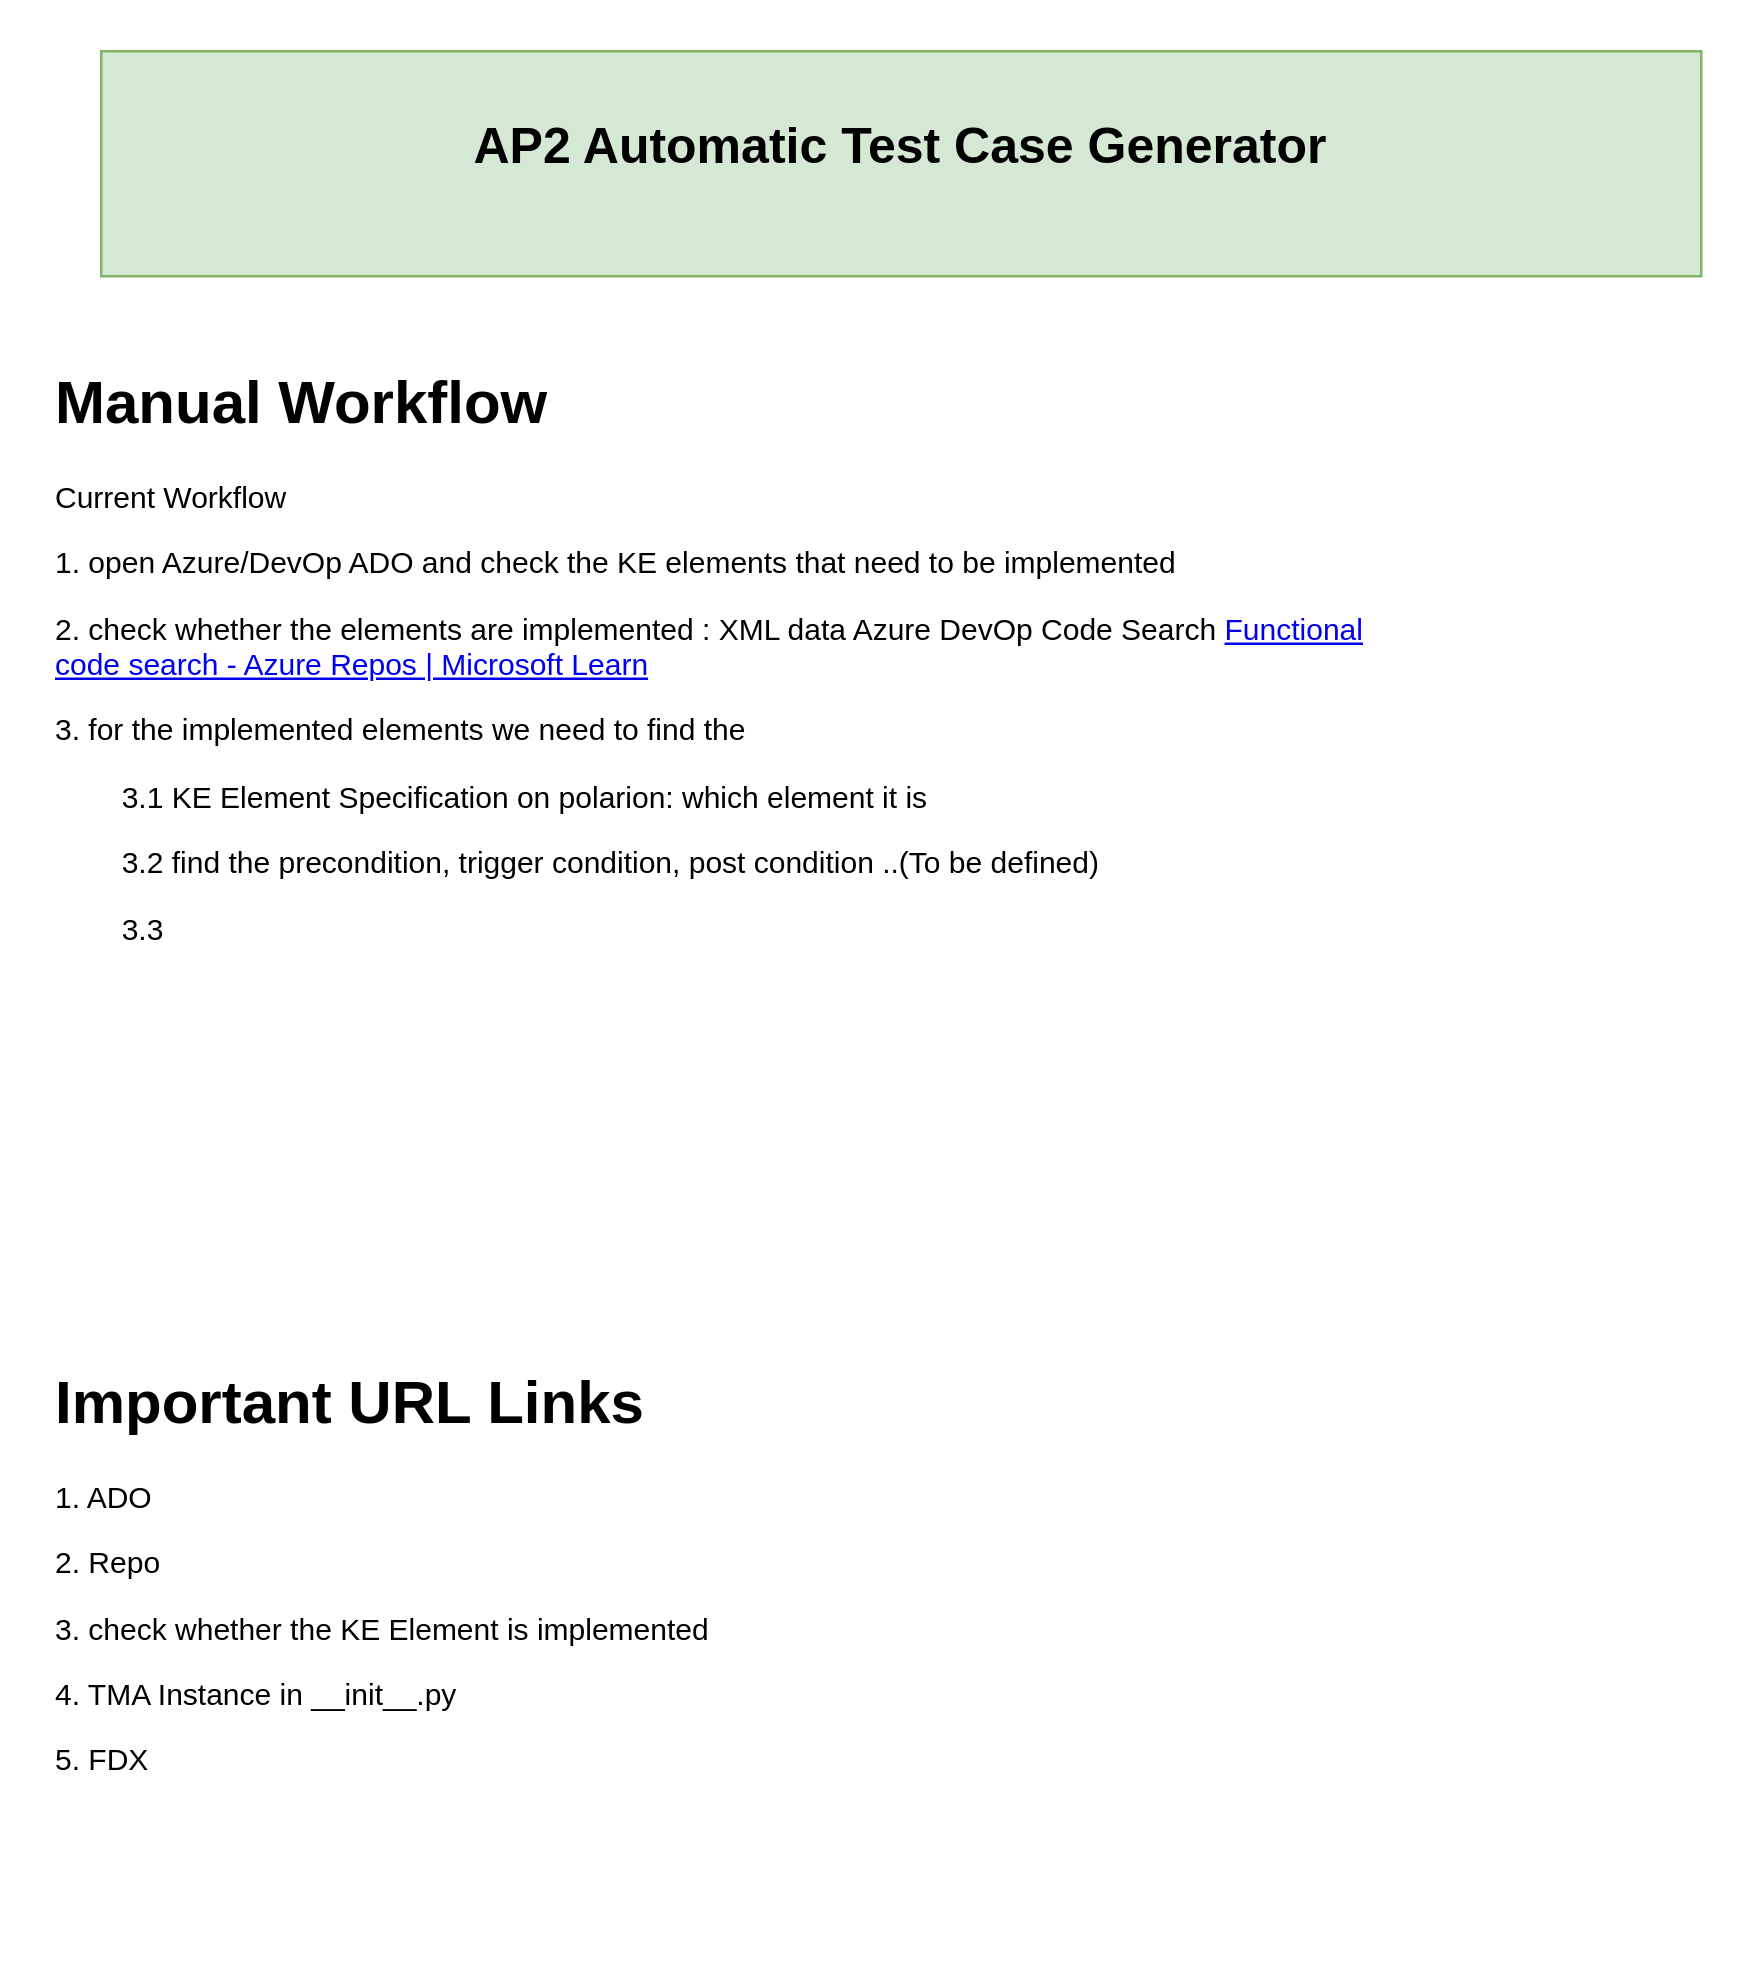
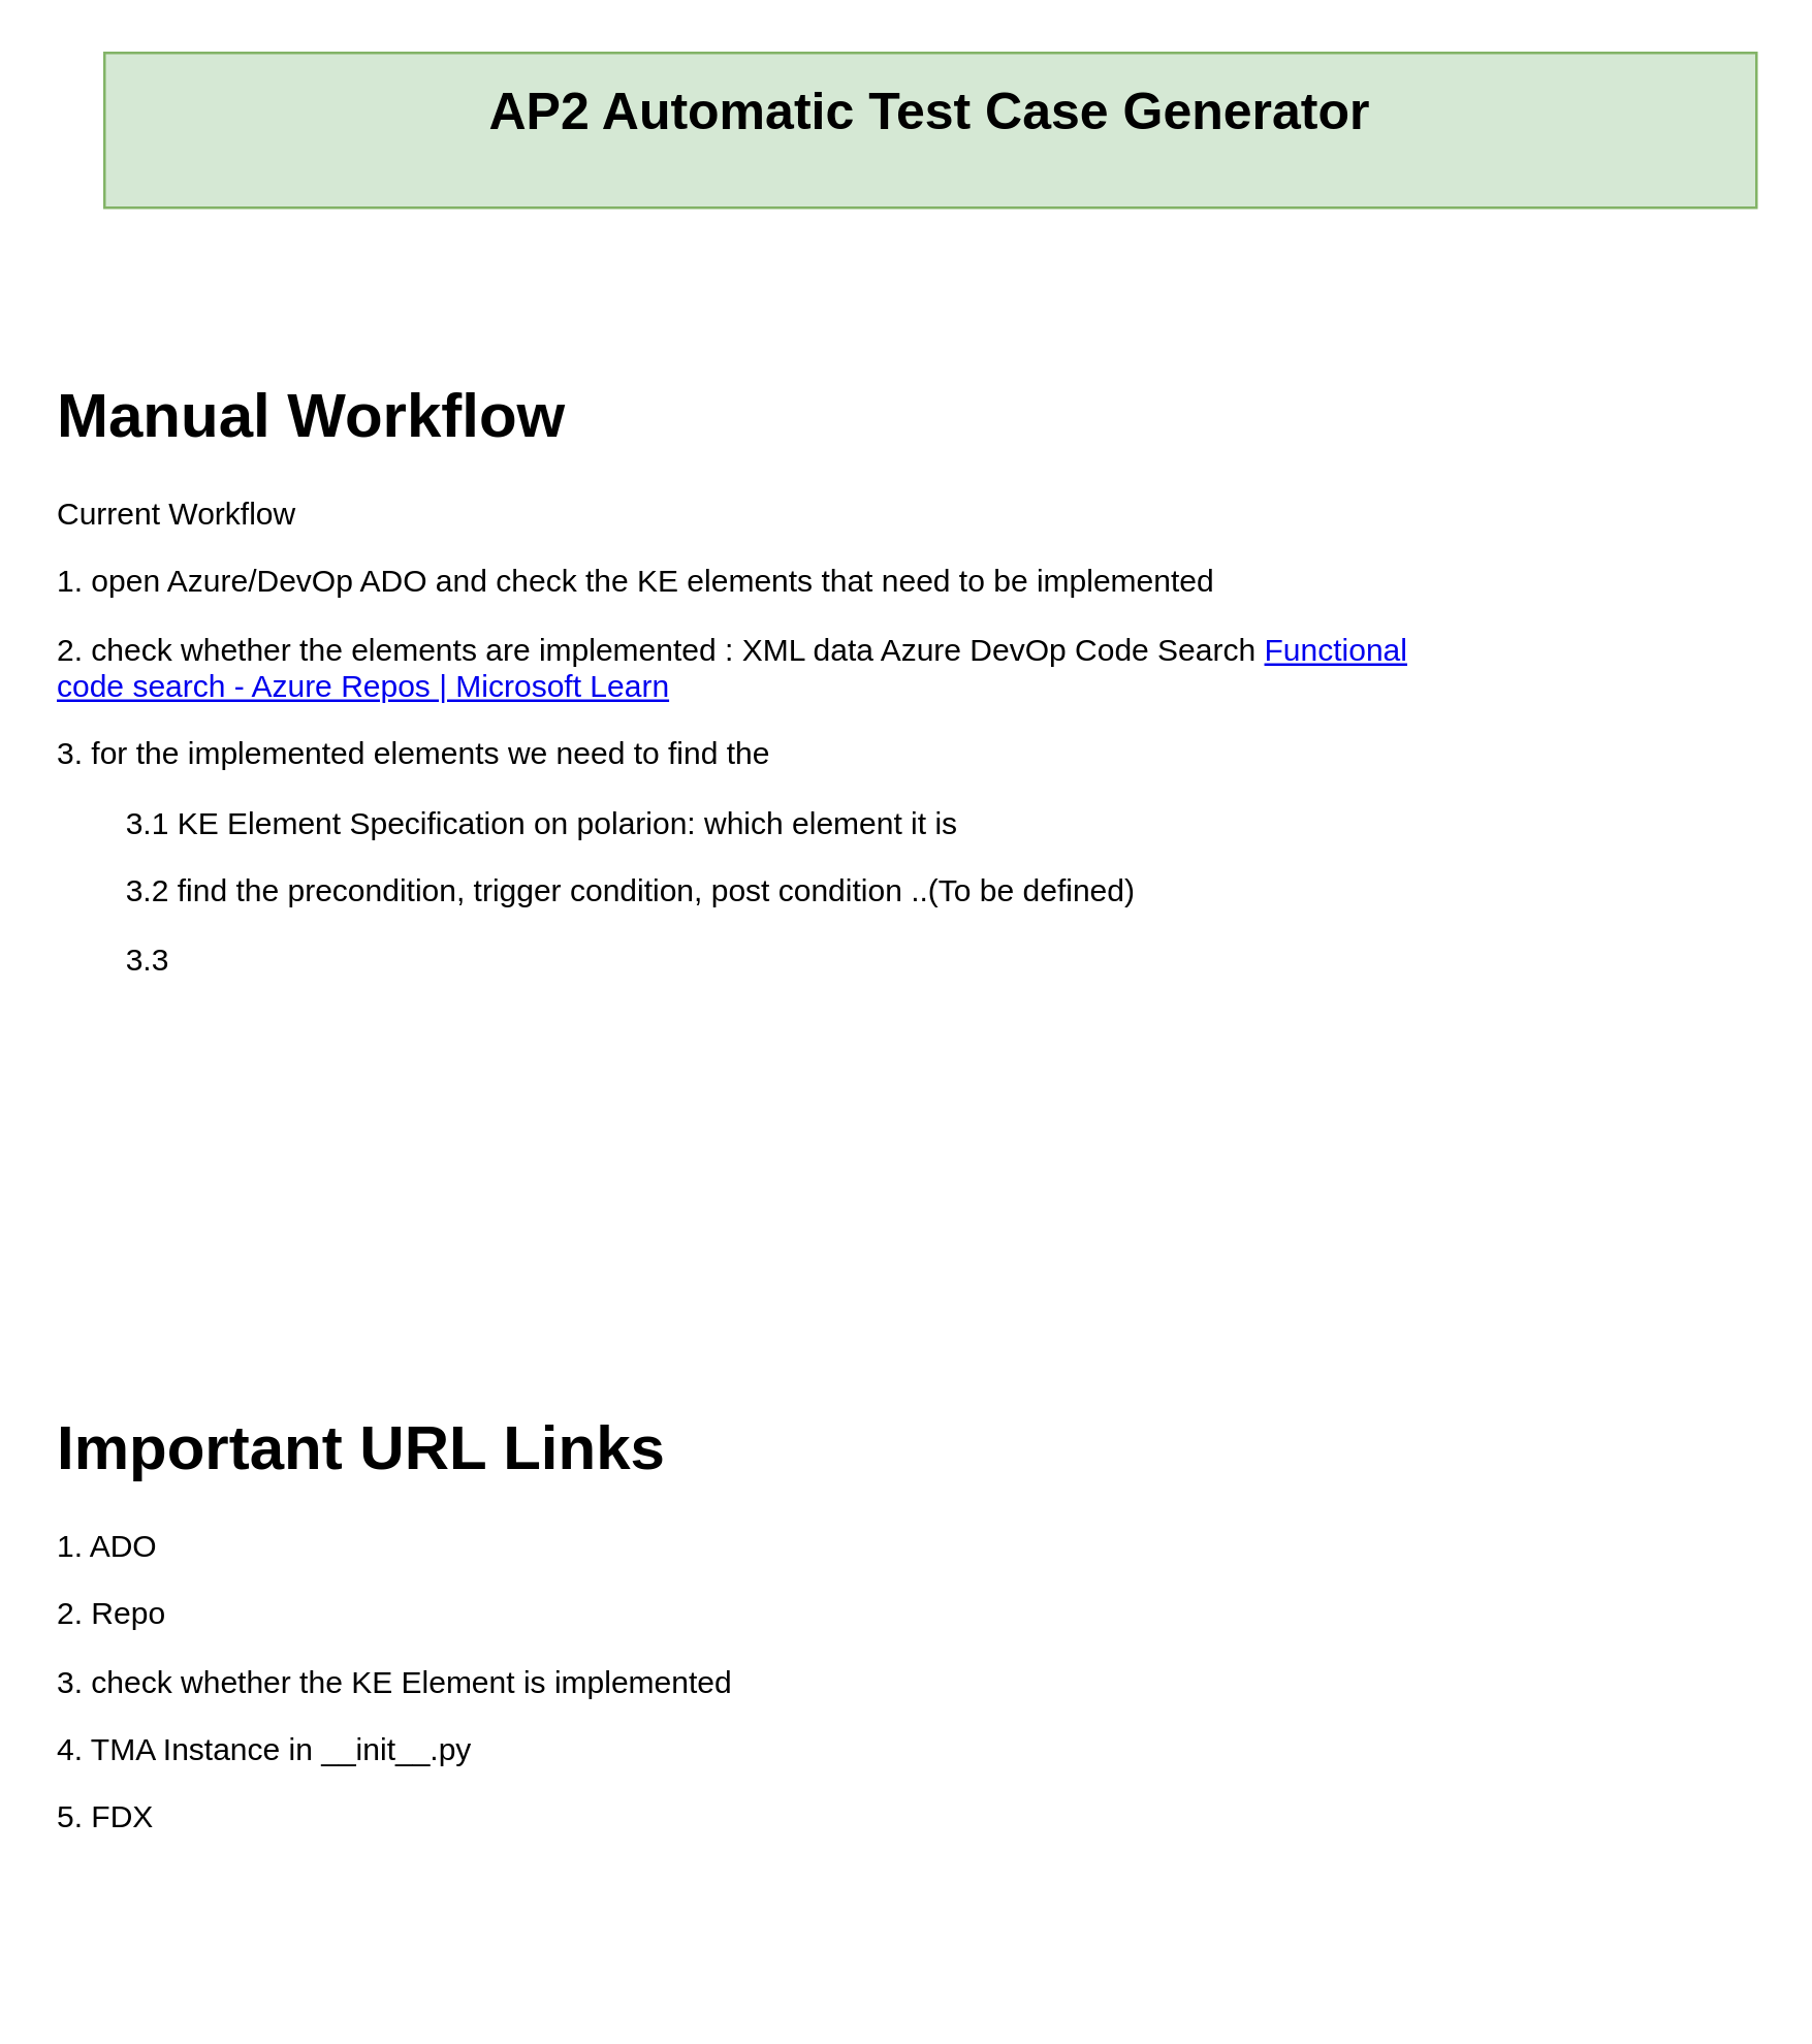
- <mxCell id="2" value="&lt;font style=&quot;font-size: 20px;&quot;&gt;&lt;b&gt;AP2 Automatic Test Case Generator&lt;/b&gt;&lt;/font&gt;&lt;div&gt;&lt;br&gt;&lt;/div&gt;" style="text;html=1;align=center;verticalAlign=middle;whiteSpace=wrap;rounded=0;fillColor=#d5e8d4;strokeColor=#82b366;" vertex="1" parent="1"><mxGeometry x="40" y="20" width="640" height="90" as="geometry" /></mxCell>
+ <mxCell id="2" value="&lt;font style=&quot;font-size: 20px;&quot;&gt;&lt;b&gt;AP2 Automatic Test Case Generator&lt;/b&gt;&lt;/font&gt;&lt;div&gt;&lt;br&gt;&lt;/div&gt;" style="text;html=1;align=center;verticalAlign=middle;whiteSpace=wrap;rounded=0;fillColor=#d5e8d4;strokeColor=#82b366;" vertex="1" parent="1"><mxGeometry x="40" y="20" width="640" height="60" as="geometry" /></mxCell>
